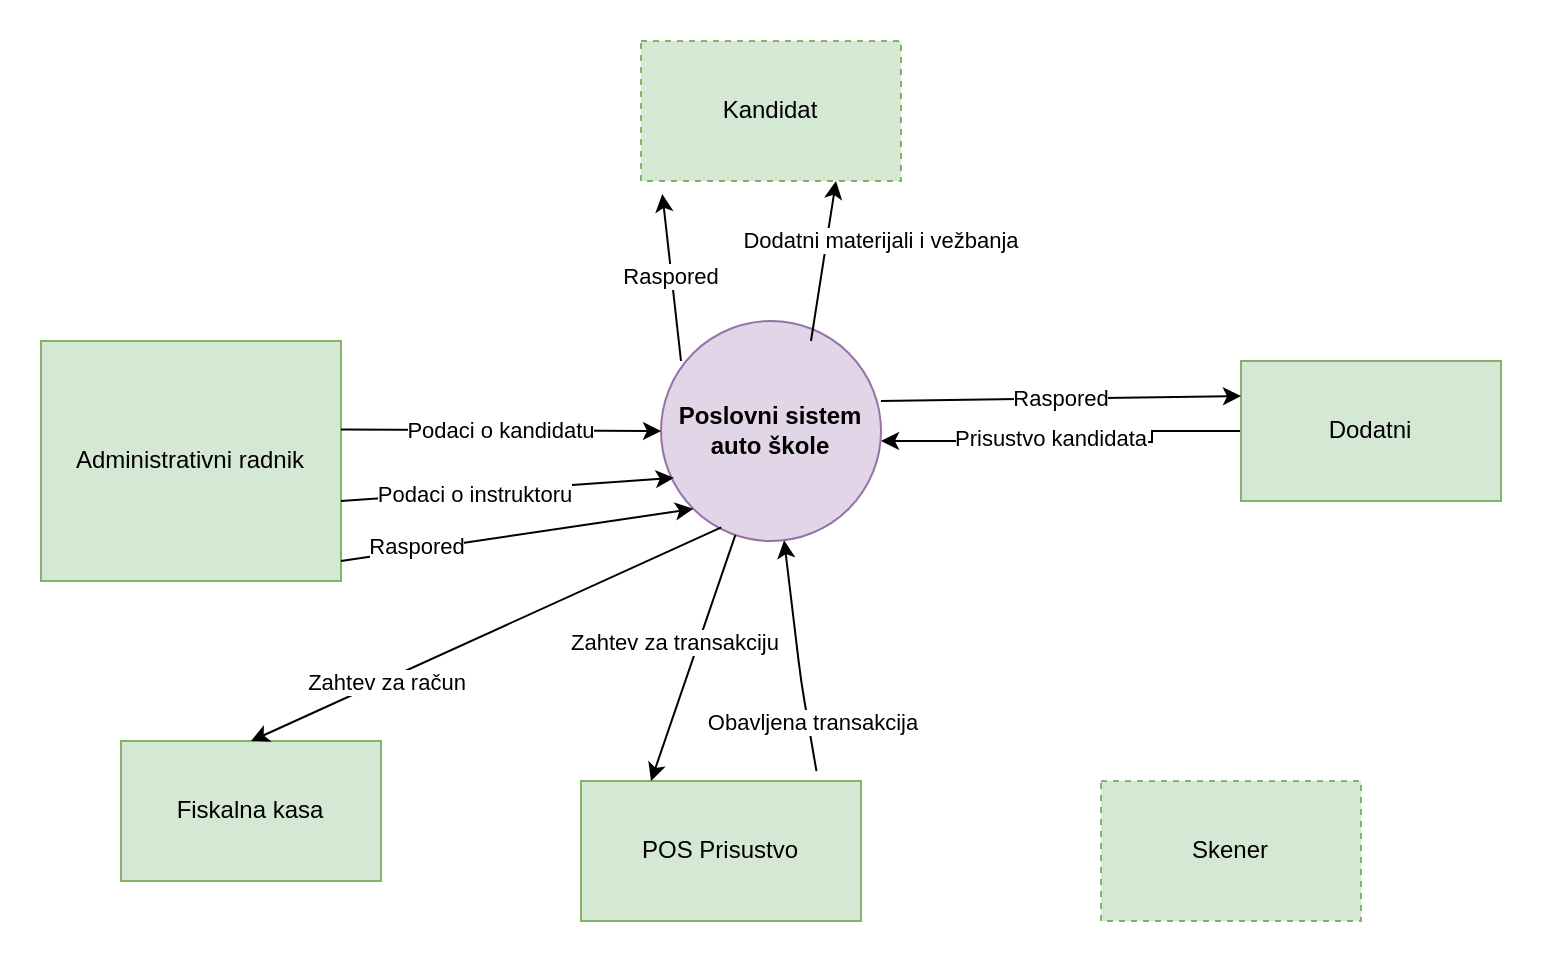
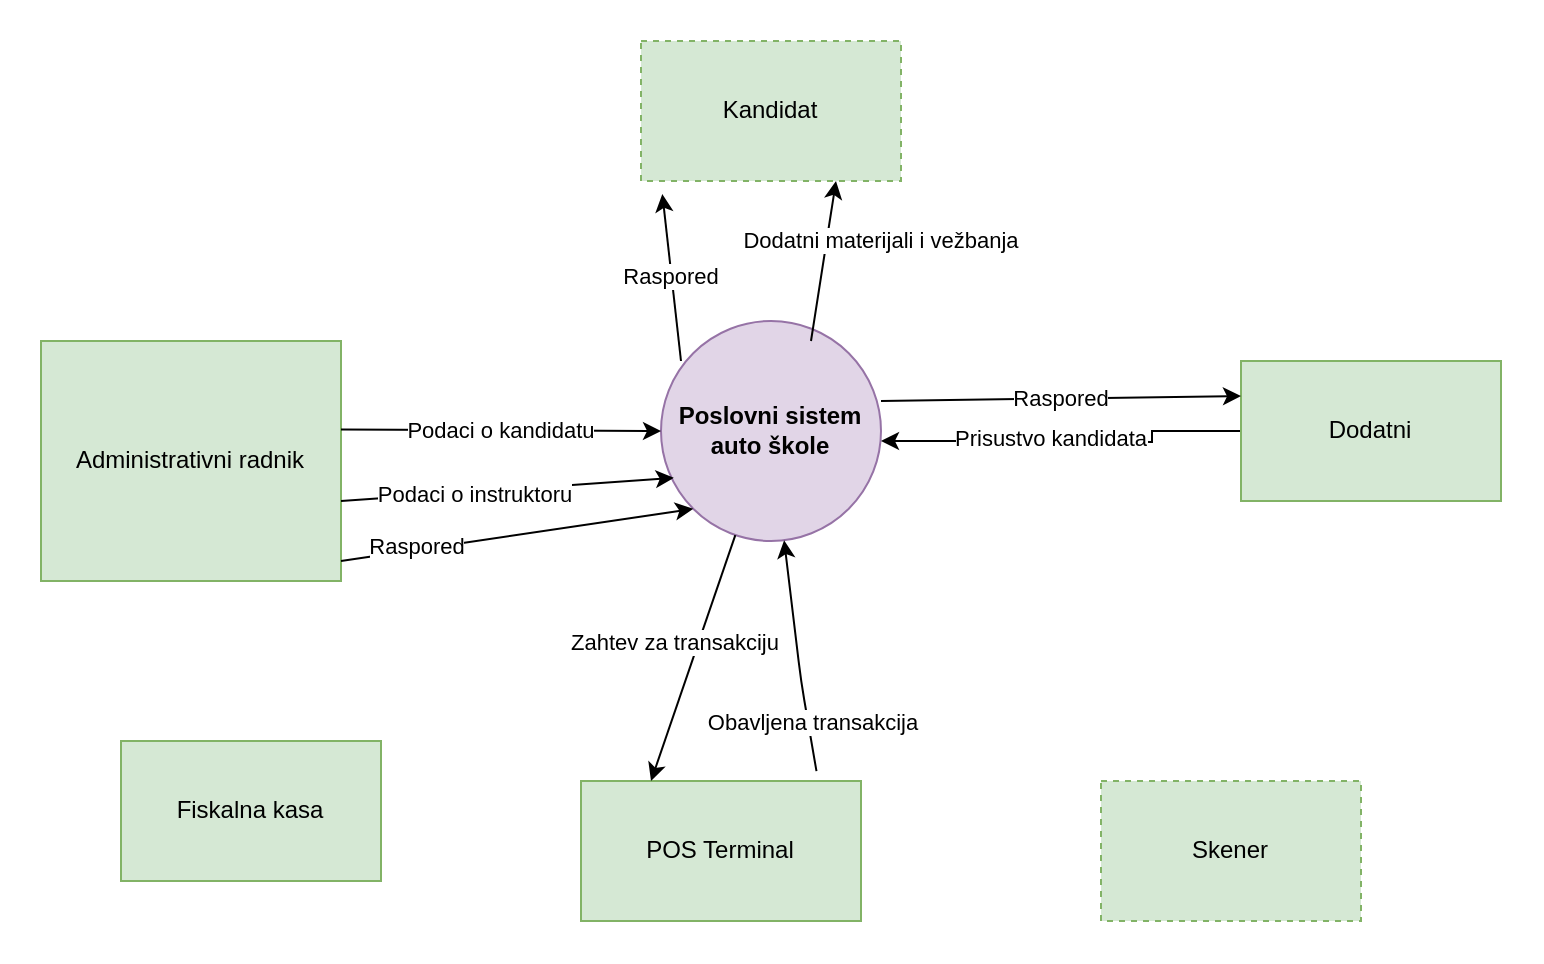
- <mxCell id="26" value="" style="endArrow=classic;html=1;entryX=0.5;entryY=0;entryDx=0;entryDy=0;exitX=0.274;exitY=0.938;exitDx=0;exitDy=0;exitPerimeter=0;" edge="1" parent="1" source="2" target="25"><mxGeometry relative="1" as="geometry"><mxPoint x="140" y="520" as="sourcePoint" /><mxPoint x="240" y="520" as="targetPoint" /></mxGeometry></mxCell>
- <mxCell id="27" value="Zahtev za račun" style="edgeLabel;html=1;align=center;verticalAlign=middle;resizable=0;points=[];" vertex="1" connectable="0" parent="26"><mxGeometry x="0.424" relative="1" as="geometry"><mxPoint y="1" as="offset" /></mxGeometry></mxCell>
- <mxCell id="20" value="POS Prisustvo" style="rounded=0;whiteSpace=wrap;html=1;fillColor=#d5e8d4;strokeColor=#82b366;" vertex="1" parent="1"><mxGeometry x="290" y="390" width="140" height="70" as="geometry" /></mxCell>
+ <mxCell id="20" value="POS Terminal" style="rounded=0;whiteSpace=wrap;html=1;fillColor=#d5e8d4;strokeColor=#82b366;" vertex="1" parent="1"><mxGeometry x="290" y="390" width="140" height="70" as="geometry" /></mxCell>
